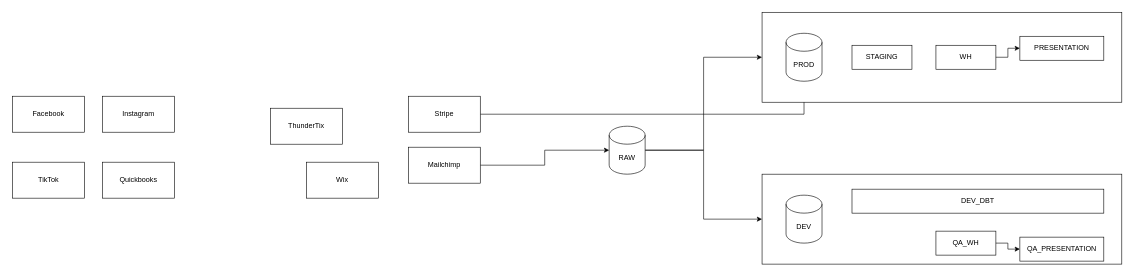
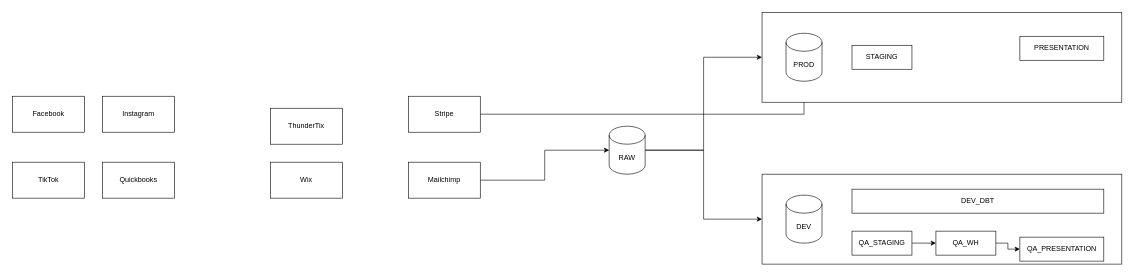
- <mxCell id="30" style="edgeStyle=orthogonalEdgeStyle;rounded=0;orthogonalLoop=1;jettySize=auto;html=1;" edge="1" parent="24" source="28" target="29"><mxGeometry relative="1" as="geometry" /></mxCell>
- <mxCell id="28" value="WH" style="whiteSpace=wrap;html=1;align=center;" vertex="1" parent="24"><mxGeometry x="290" y="55" width="100" height="40" as="geometry" /></mxCell>
- <mxCell id="5" value="Mailchimp" style="rounded=0;whiteSpace=wrap;html=1;" vertex="1" parent="1"><mxGeometry x="680" y="245" width="120" height="60" as="geometry" /></mxCell>
+ <mxCell id="5" value="Mailchimp" style="rounded=0;whiteSpace=wrap;html=1;" vertex="1" parent="1"><mxGeometry x="680" y="270" width="120" height="60" as="geometry" /></mxCell>
- <mxCell id="7" value="Wix" style="rounded=0;whiteSpace=wrap;html=1;" vertex="1" parent="1"><mxGeometry x="510" y="270" width="120" height="60" as="geometry" /></mxCell>
+ <mxCell id="7" value="Wix" style="rounded=0;whiteSpace=wrap;html=1;" vertex="1" parent="1"><mxGeometry x="450" y="270" width="120" height="60" as="geometry" /></mxCell>
+ <mxCell id="18" value="QA_STAGING" style="whiteSpace=wrap;html=1;align=center;" vertex="1" parent="15"><mxGeometry x="150" y="95" width="100" height="40" as="geometry" /></mxCell>
+ <mxCell id="20" style="edgeStyle=orthogonalEdgeStyle;rounded=0;orthogonalLoop=1;jettySize=auto;html=1;" edge="1" parent="15" source="18" target="19"><mxGeometry relative="1" as="geometry" /></mxCell>
